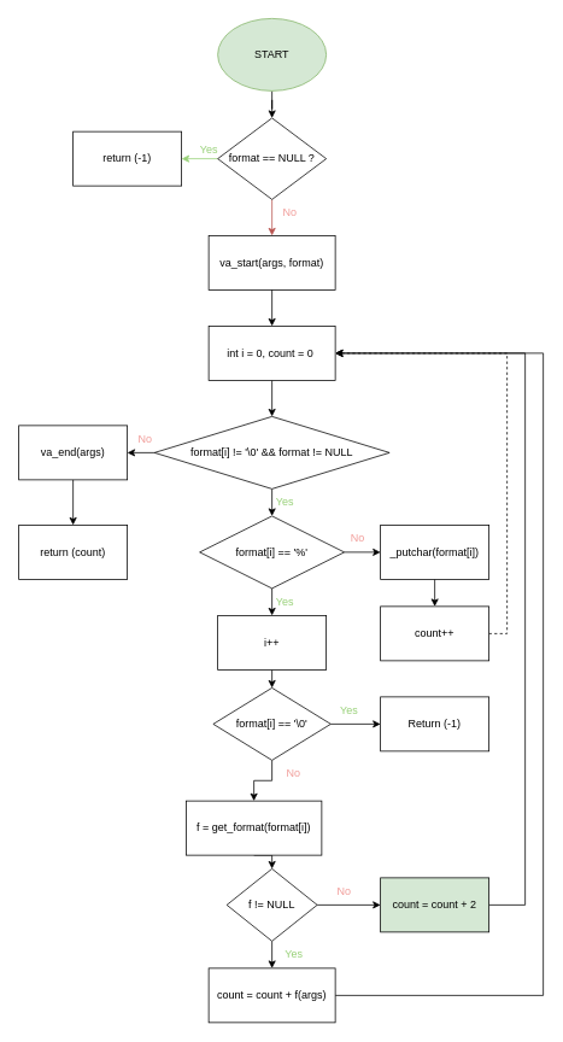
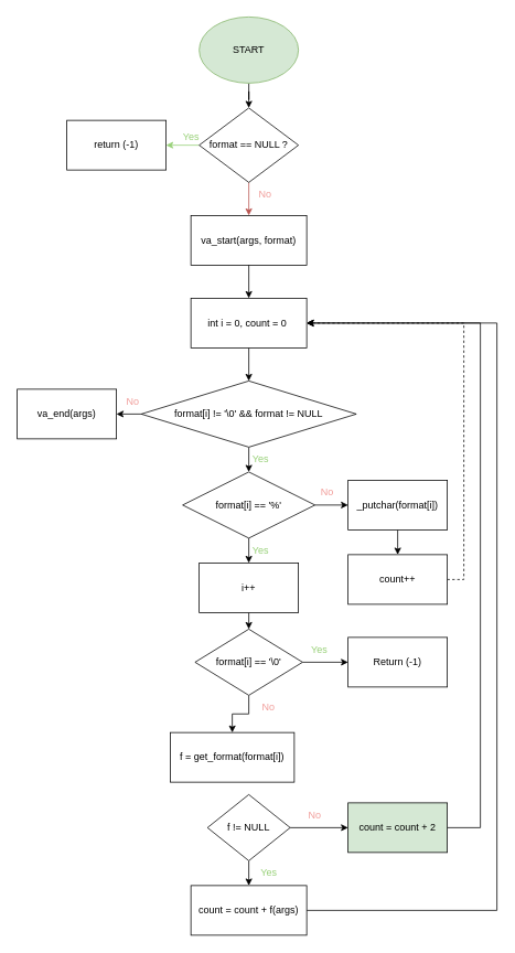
- <mxCell id="40" style="edgeStyle=orthogonalEdgeStyle;rounded=0;orthogonalLoop=1;jettySize=auto;html=1;exitX=0.5;exitY=1;exitDx=0;exitDy=0;entryX=0.5;entryY=0;entryDx=0;entryDy=0;" edge="1" parent="1" source="41" target="42"><mxGeometry relative="1" as="geometry" /></mxCell>
- <mxCell id="42" value="return (count)" style="rounded=0;whiteSpace=wrap;html=1;" vertex="1" parent="1"><mxGeometry x="20" y="580" width="120" height="60" as="geometry" /></mxCell>
- <mxCell id="24" style="edgeStyle=orthogonalEdgeStyle;rounded=0;orthogonalLoop=1;jettySize=auto;html=1;exitX=0.5;exitY=1;exitDx=0;exitDy=0;entryX=0.5;entryY=0;entryDx=0;entryDy=0;" edge="1" parent="1" source="25" target="28"><mxGeometry relative="1" as="geometry" /></mxCell>
